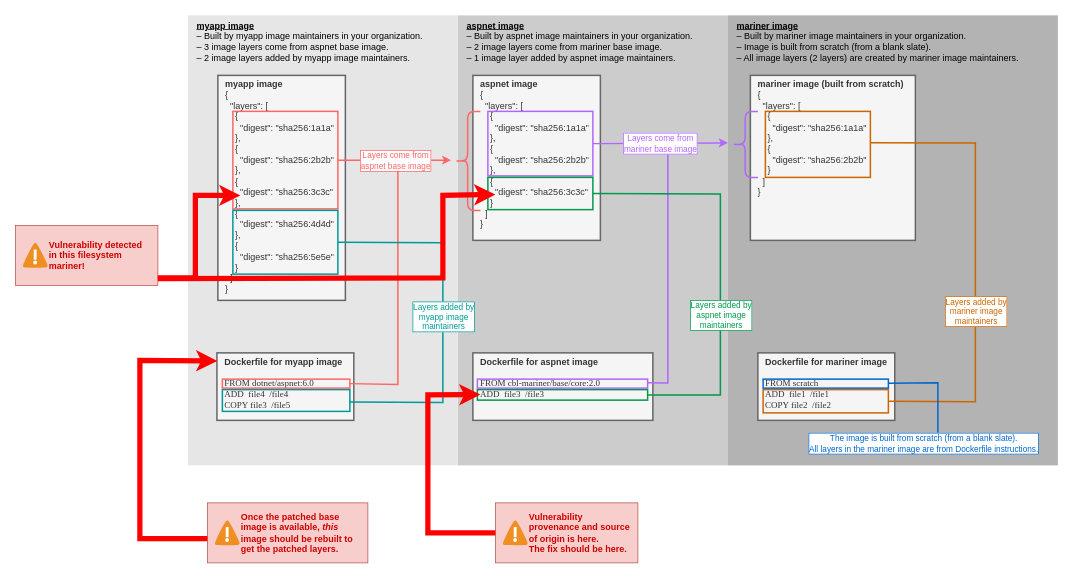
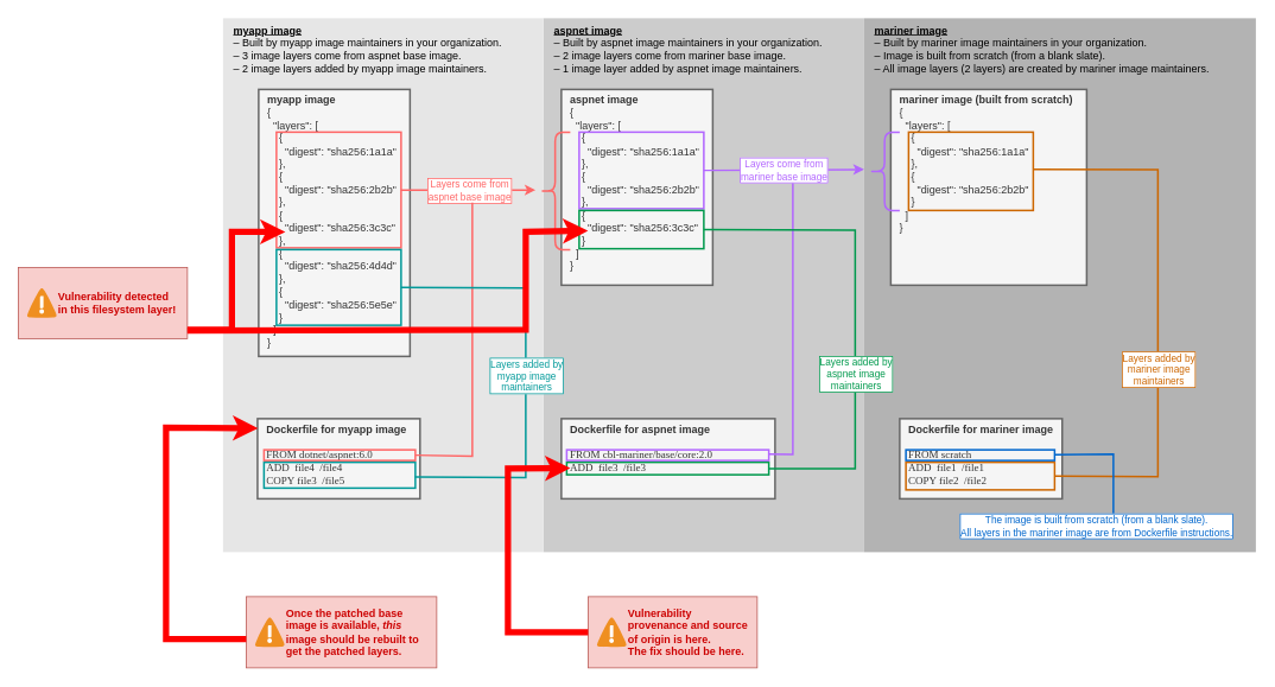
- <mxCell id="43" value="&lt;b&gt;Vulnerability detected in this filesystem mariner!&lt;/b&gt;" style="text;html=1;strokeColor=none;fillColor=none;align=left;verticalAlign=middle;whiteSpace=wrap;rounded=0;fontColor=#CC0000;" parent="1" vertex="1"><mxGeometry x="63.2" y="315" width="136.8" height="50" as="geometry" /></mxCell>
+ <mxCell id="43" value="&lt;b&gt;Vulnerability detected in this filesystem layer!&lt;/b&gt;" style="text;html=1;strokeColor=none;fillColor=none;align=left;verticalAlign=middle;whiteSpace=wrap;rounded=0;fontColor=#CC0000;" parent="1" vertex="1"><mxGeometry x="63.2" y="315" width="136.8" height="50" as="geometry" /></mxCell>
